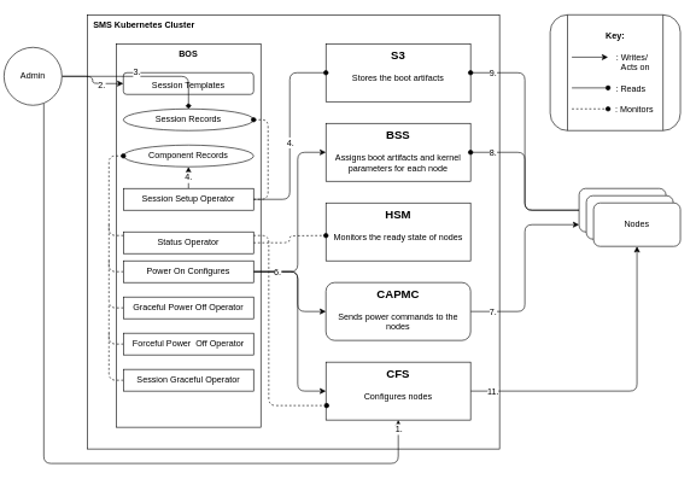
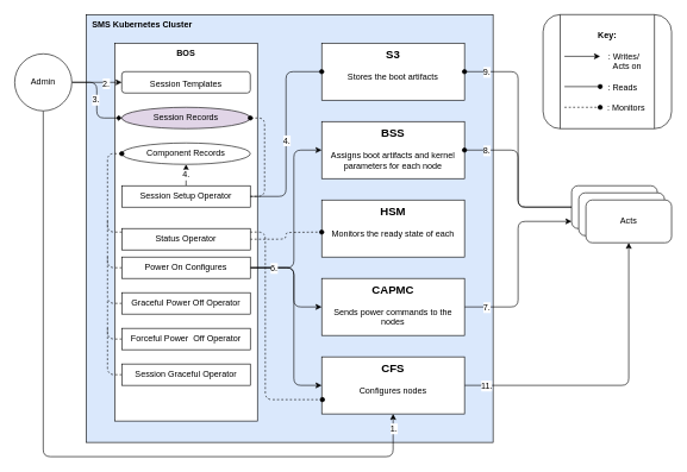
- <mxCell id="48" value="Admin" style="ellipse;whiteSpace=wrap;html=1;aspect=fixed;rounded=1;shadow=0;glass=0;sketch=0;fontSize=12;" parent="1" vertex="1"><mxGeometry x="5" y="65" width="80" height="80" as="geometry" /></mxCell>
+ <mxCell id="48" value="Admin" style="ellipse;whiteSpace=wrap;html=1;aspect=fixed;rounded=1;shadow=0;glass=0;sketch=0;fontSize=12;" parent="1" vertex="1"><mxGeometry x="20" y="75" width="80" height="80" as="geometry" /></mxCell>
- <mxCell id="33" value="Session Records" style="ellipse;whiteSpace=wrap;html=1;fontSize=12;verticalAlign=middle;" parent="1" vertex="1"><mxGeometry x="170" y="150" width="180" height="30" as="geometry" /></mxCell>
+ <mxCell id="33" value="Session Records" style="ellipse;whiteSpace=wrap;html=1;fontSize=12;verticalAlign=middle;fillColor=#e1d5e7;" parent="1" vertex="1"><mxGeometry x="170" y="150" width="180" height="30" as="geometry" /></mxCell>
- <mxCell id="41" value="Nodes" style="rounded=1;whiteSpace=wrap;html=1;shadow=0;glass=0;sketch=0;fontSize=12;" parent="1" vertex="1"><mxGeometry x="820" y="280" width="120" height="60" as="geometry" /></mxCell>
+ <mxCell id="41" value="Acts" style="rounded=1;whiteSpace=wrap;html=1;shadow=0;glass=0;sketch=0;fontSize=12;" parent="1" vertex="1"><mxGeometry x="820" y="280" width="120" height="60" as="geometry" /></mxCell>
- <mxCell id="6" value="&lt;div&gt;&lt;b&gt;HSM&lt;/b&gt;&lt;/div&gt;&lt;div style=&quot;font-size: 12px;&quot;&gt;&lt;b&gt;&lt;br&gt;&lt;/b&gt;&lt;/div&gt;&lt;div style=&quot;font-size: 12px;&quot;&gt;Monitors the ready state of nodes&lt;br&gt;&lt;b&gt;&lt;/b&gt;&lt;/div&gt;" style="rounded=0;whiteSpace=wrap;html=1;fontSize=16;verticalAlign=top;" parent="1" vertex="1"><mxGeometry x="450" y="280" width="200" height="80" as="geometry" /></mxCell>
+ <mxCell id="6" value="&lt;div&gt;&lt;b&gt;HSM&lt;/b&gt;&lt;/div&gt;&lt;div style=&quot;font-size: 12px;&quot;&gt;&lt;b&gt;&lt;br&gt;&lt;/b&gt;&lt;/div&gt;&lt;div style=&quot;font-size: 12px;&quot;&gt;Monitors the ready state of each&lt;br&gt;&lt;b&gt;&lt;/b&gt;&lt;/div&gt;" style="rounded=0;whiteSpace=wrap;html=1;fontSize=16;verticalAlign=top;" parent="1" vertex="1"><mxGeometry x="450" y="280" width="200" height="80" as="geometry" /></mxCell>
- <mxCell id="2" value="&amp;nbsp; &lt;b&gt;SMS Kubernetes Cluster&lt;/b&gt;" style="rounded=0;whiteSpace=wrap;html=1;align=left;verticalAlign=top;" parent="1" vertex="1"><mxGeometry x="120" y="20" width="570" height="600" as="geometry" /></mxCell>
+ <mxCell id="2" value="&amp;nbsp; &lt;b&gt;SMS Kubernetes Cluster&lt;/b&gt;" style="rounded=0;whiteSpace=wrap;html=1;align=left;verticalAlign=top;fillColor=#dae8fc;" parent="1" vertex="1"><mxGeometry x="120" y="20" width="570" height="600" as="geometry" /></mxCell>
- <mxCell id="9" value="&lt;div&gt;&lt;b&gt;CAPMC&lt;br&gt;&lt;/b&gt;&lt;/div&gt;&lt;div style=&quot;font-size: 12px;&quot;&gt;&lt;b&gt;&lt;br&gt;&lt;/b&gt;&lt;/div&gt;&lt;div style=&quot;font-size: 12px;&quot;&gt;Sends power commands to the nodes&lt;b&gt;&lt;br&gt;&lt;/b&gt;&lt;/div&gt;" style="whiteSpace=wrap;html=1;fontSize=16;verticalAlign=top;rounded=1;" parent="1" vertex="1"><mxGeometry x="450" y="390" width="200" height="80" as="geometry" /></mxCell>
+ <mxCell id="9" value="&lt;div&gt;&lt;b&gt;CAPMC&lt;br&gt;&lt;/b&gt;&lt;/div&gt;&lt;div style=&quot;font-size: 12px;&quot;&gt;&lt;b&gt;&lt;br&gt;&lt;/b&gt;&lt;/div&gt;&lt;div style=&quot;font-size: 12px;&quot;&gt;Sends power commands to the nodes&lt;b&gt;&lt;br&gt;&lt;/b&gt;&lt;/div&gt;" style="rounded=0;whiteSpace=wrap;html=1;fontSize=16;verticalAlign=top;" parent="1" vertex="1"><mxGeometry x="450" y="390" width="200" height="80" as="geometry" /></mxCell>
